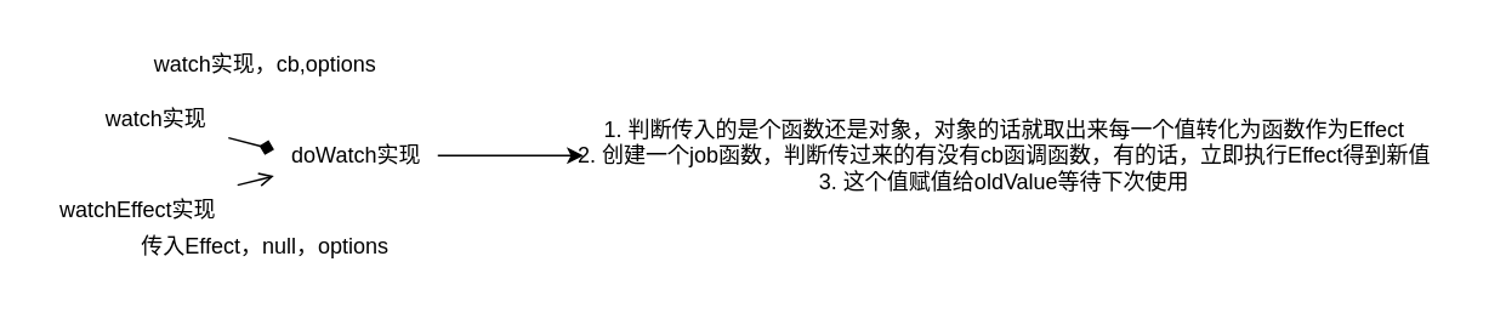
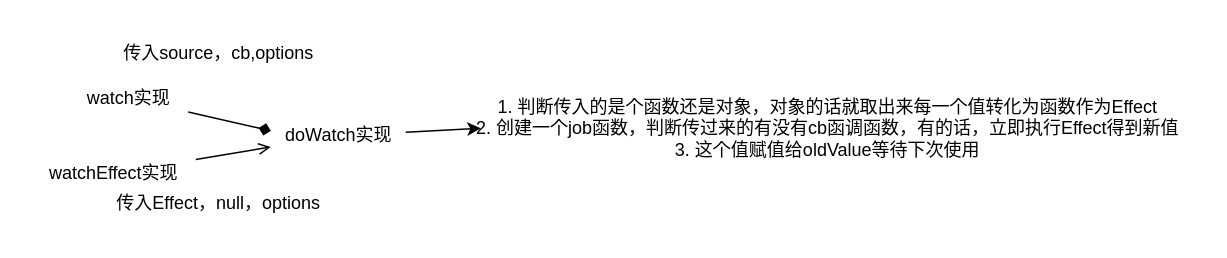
- <mxCell id="8" value="watch实现，cb,options" style="text;html=1;align=center;verticalAlign=middle;resizable=0;points=[];autosize=1;strokeColor=none;fillColor=none;" vertex="1" parent="1"><mxGeometry x="70" y="20" width="150" height="30" as="geometry" /></mxCell>
+ <mxCell id="8" value="传入source，cb,options" style="text;html=1;align=center;verticalAlign=middle;resizable=0;points=[];autosize=1;strokeColor=none;fillColor=none;" vertex="1" parent="1"><mxGeometry x="70" y="20" width="150" height="30" as="geometry" /></mxCell>
- <mxCell id="7" value="doWatch实现" style="text;html=1;align=center;verticalAlign=middle;resizable=0;points=[];autosize=1;strokeColor=none;fillColor=none;" vertex="1" parent="1"><mxGeometry x="150" y="70" width="90" height="30" as="geometry" /></mxCell>
+ <mxCell id="7" value="doWatch实现" style="text;html=1;align=center;verticalAlign=middle;resizable=0;points=[];autosize=1;strokeColor=none;fillColor=none;" vertex="1" parent="1"><mxGeometry x="180" y="75" width="90" height="30" as="geometry" /></mxCell>
